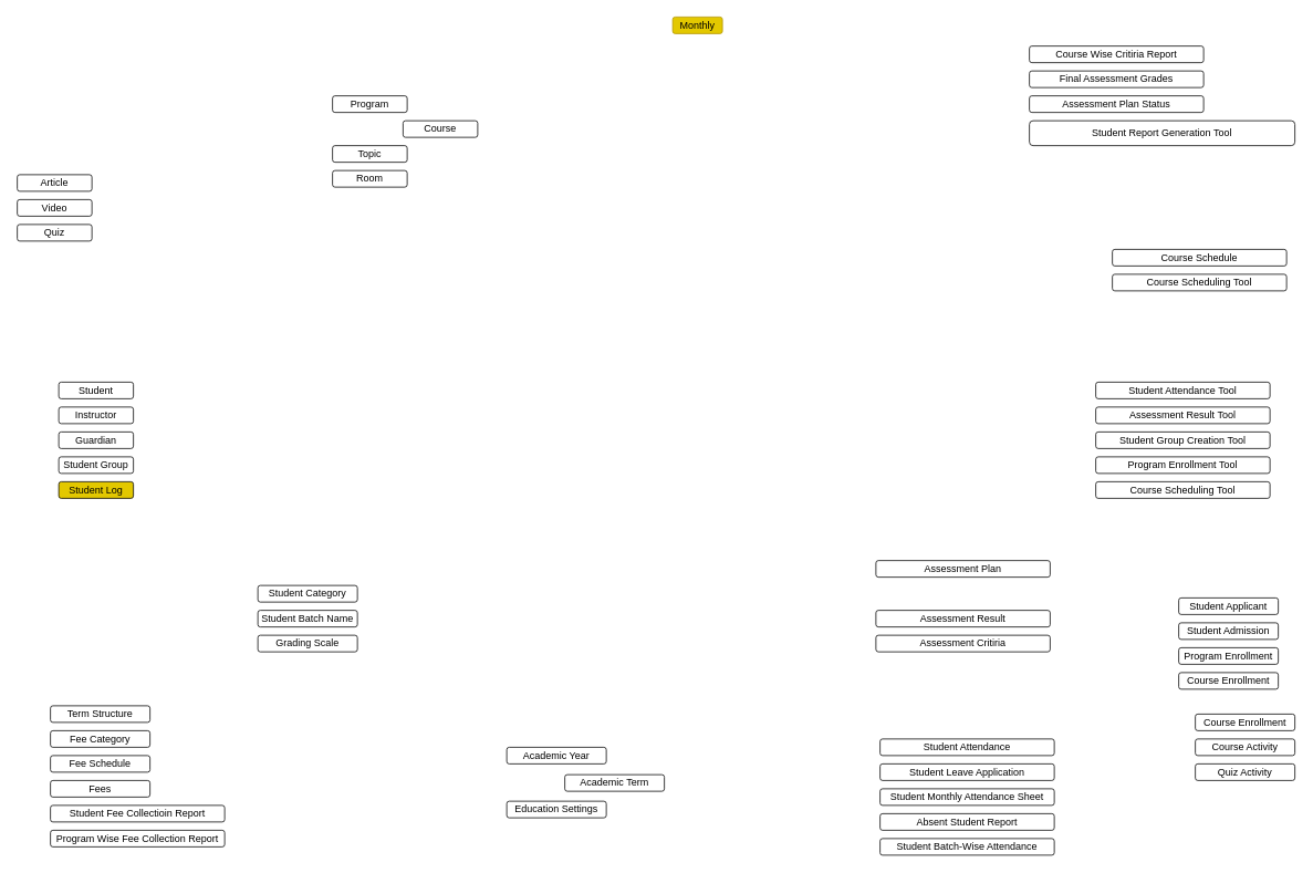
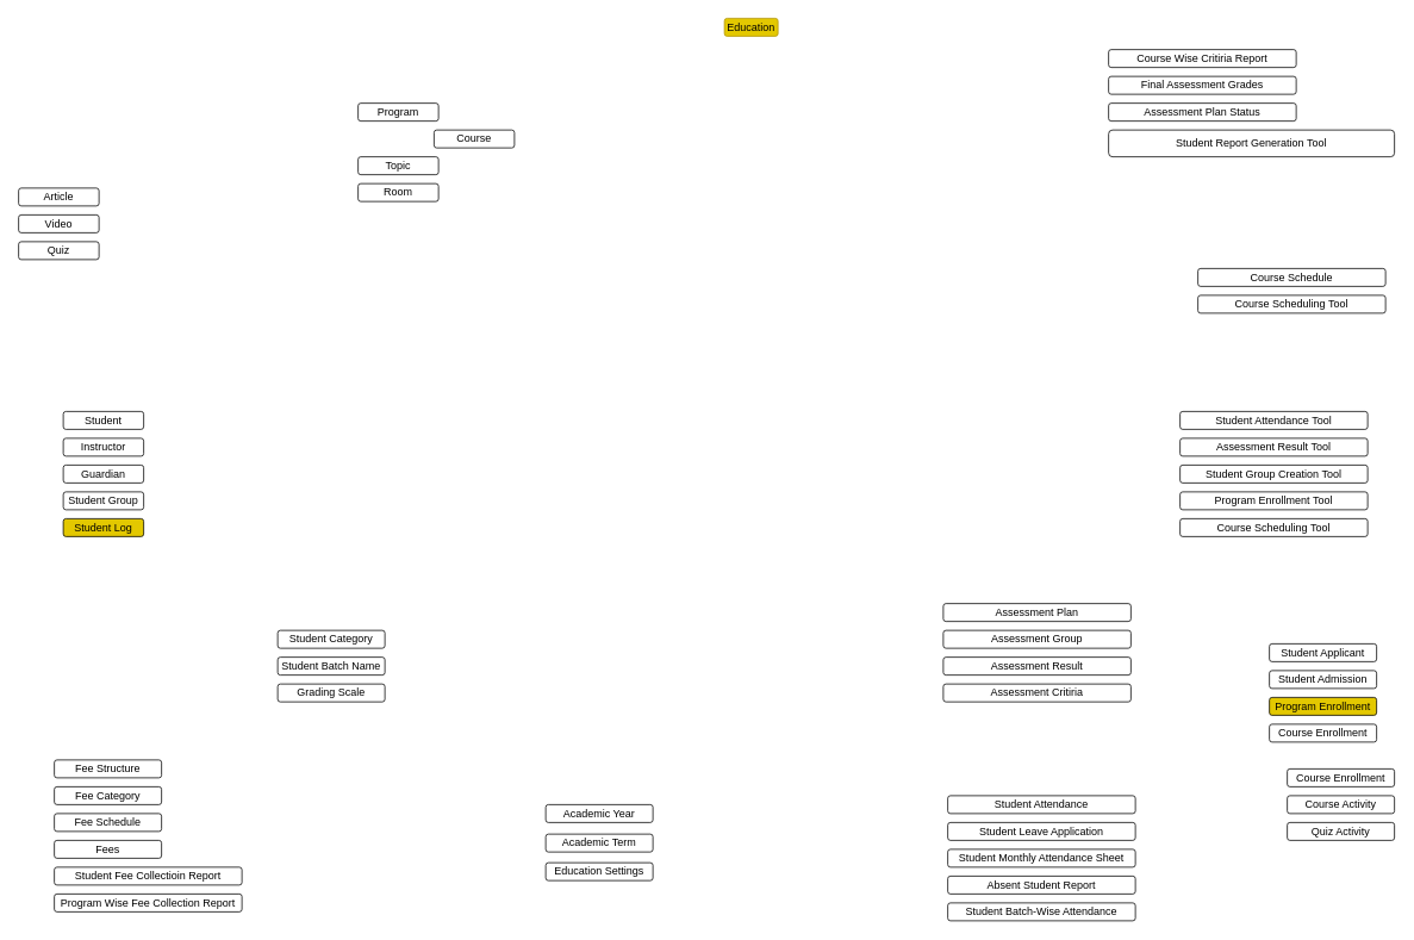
- <mxCell id="2" value="Monthly" style="rounded=1;whiteSpace=wrap;html=1;fillColor=#e3c800;fontColor=#000000;strokeColor=#B09500;" parent="1" vertex="1"><mxGeometry x="810" y="20" width="60" height="20" as="geometry" /></mxCell>
+ <mxCell id="2" value="Education" style="rounded=1;whiteSpace=wrap;html=1;fillColor=#e3c800;fontColor=#000000;strokeColor=#B09500;" parent="1" vertex="1"><mxGeometry x="810" y="20" width="60" height="20" as="geometry" /></mxCell>
+ <mxCell id="38" value="Assessment Group" style="rounded=1;whiteSpace=wrap;html=1;" parent="1" vertex="1"><mxGeometry x="1055" y="705" width="210" height="20" as="geometry" /></mxCell>
- <mxCell id="52" value="Program Enrollment" style="rounded=1;whiteSpace=wrap;html=1;" parent="1" vertex="1"><mxGeometry x="1420" y="780" width="120" height="20" as="geometry" /></mxCell>
+ <mxCell id="52" value="Program Enrollment" style="rounded=1;whiteSpace=wrap;html=1;fillColor=#e3c800;" parent="1" vertex="1"><mxGeometry x="1420" y="780" width="120" height="20" as="geometry" /></mxCell>
- <mxCell id="21" value="Term Structure" style="rounded=1;whiteSpace=wrap;html=1;" parent="1" vertex="1"><mxGeometry x="60" y="850" width="120" height="20" as="geometry" /></mxCell>
+ <mxCell id="21" value="Fee Structure" style="rounded=1;whiteSpace=wrap;html=1;" parent="1" vertex="1"><mxGeometry x="60" y="850" width="120" height="20" as="geometry" /></mxCell>
- <mxCell id="20" value="Academic Term" style="rounded=1;whiteSpace=wrap;html=1;" parent="1" vertex="1"><mxGeometry x="680" y="933" width="120" height="20" as="geometry" /></mxCell>
+ <mxCell id="20" value="Academic Term" style="rounded=1;whiteSpace=wrap;html=1;" parent="1" vertex="1"><mxGeometry x="610" y="933" width="120" height="20" as="geometry" /></mxCell>
